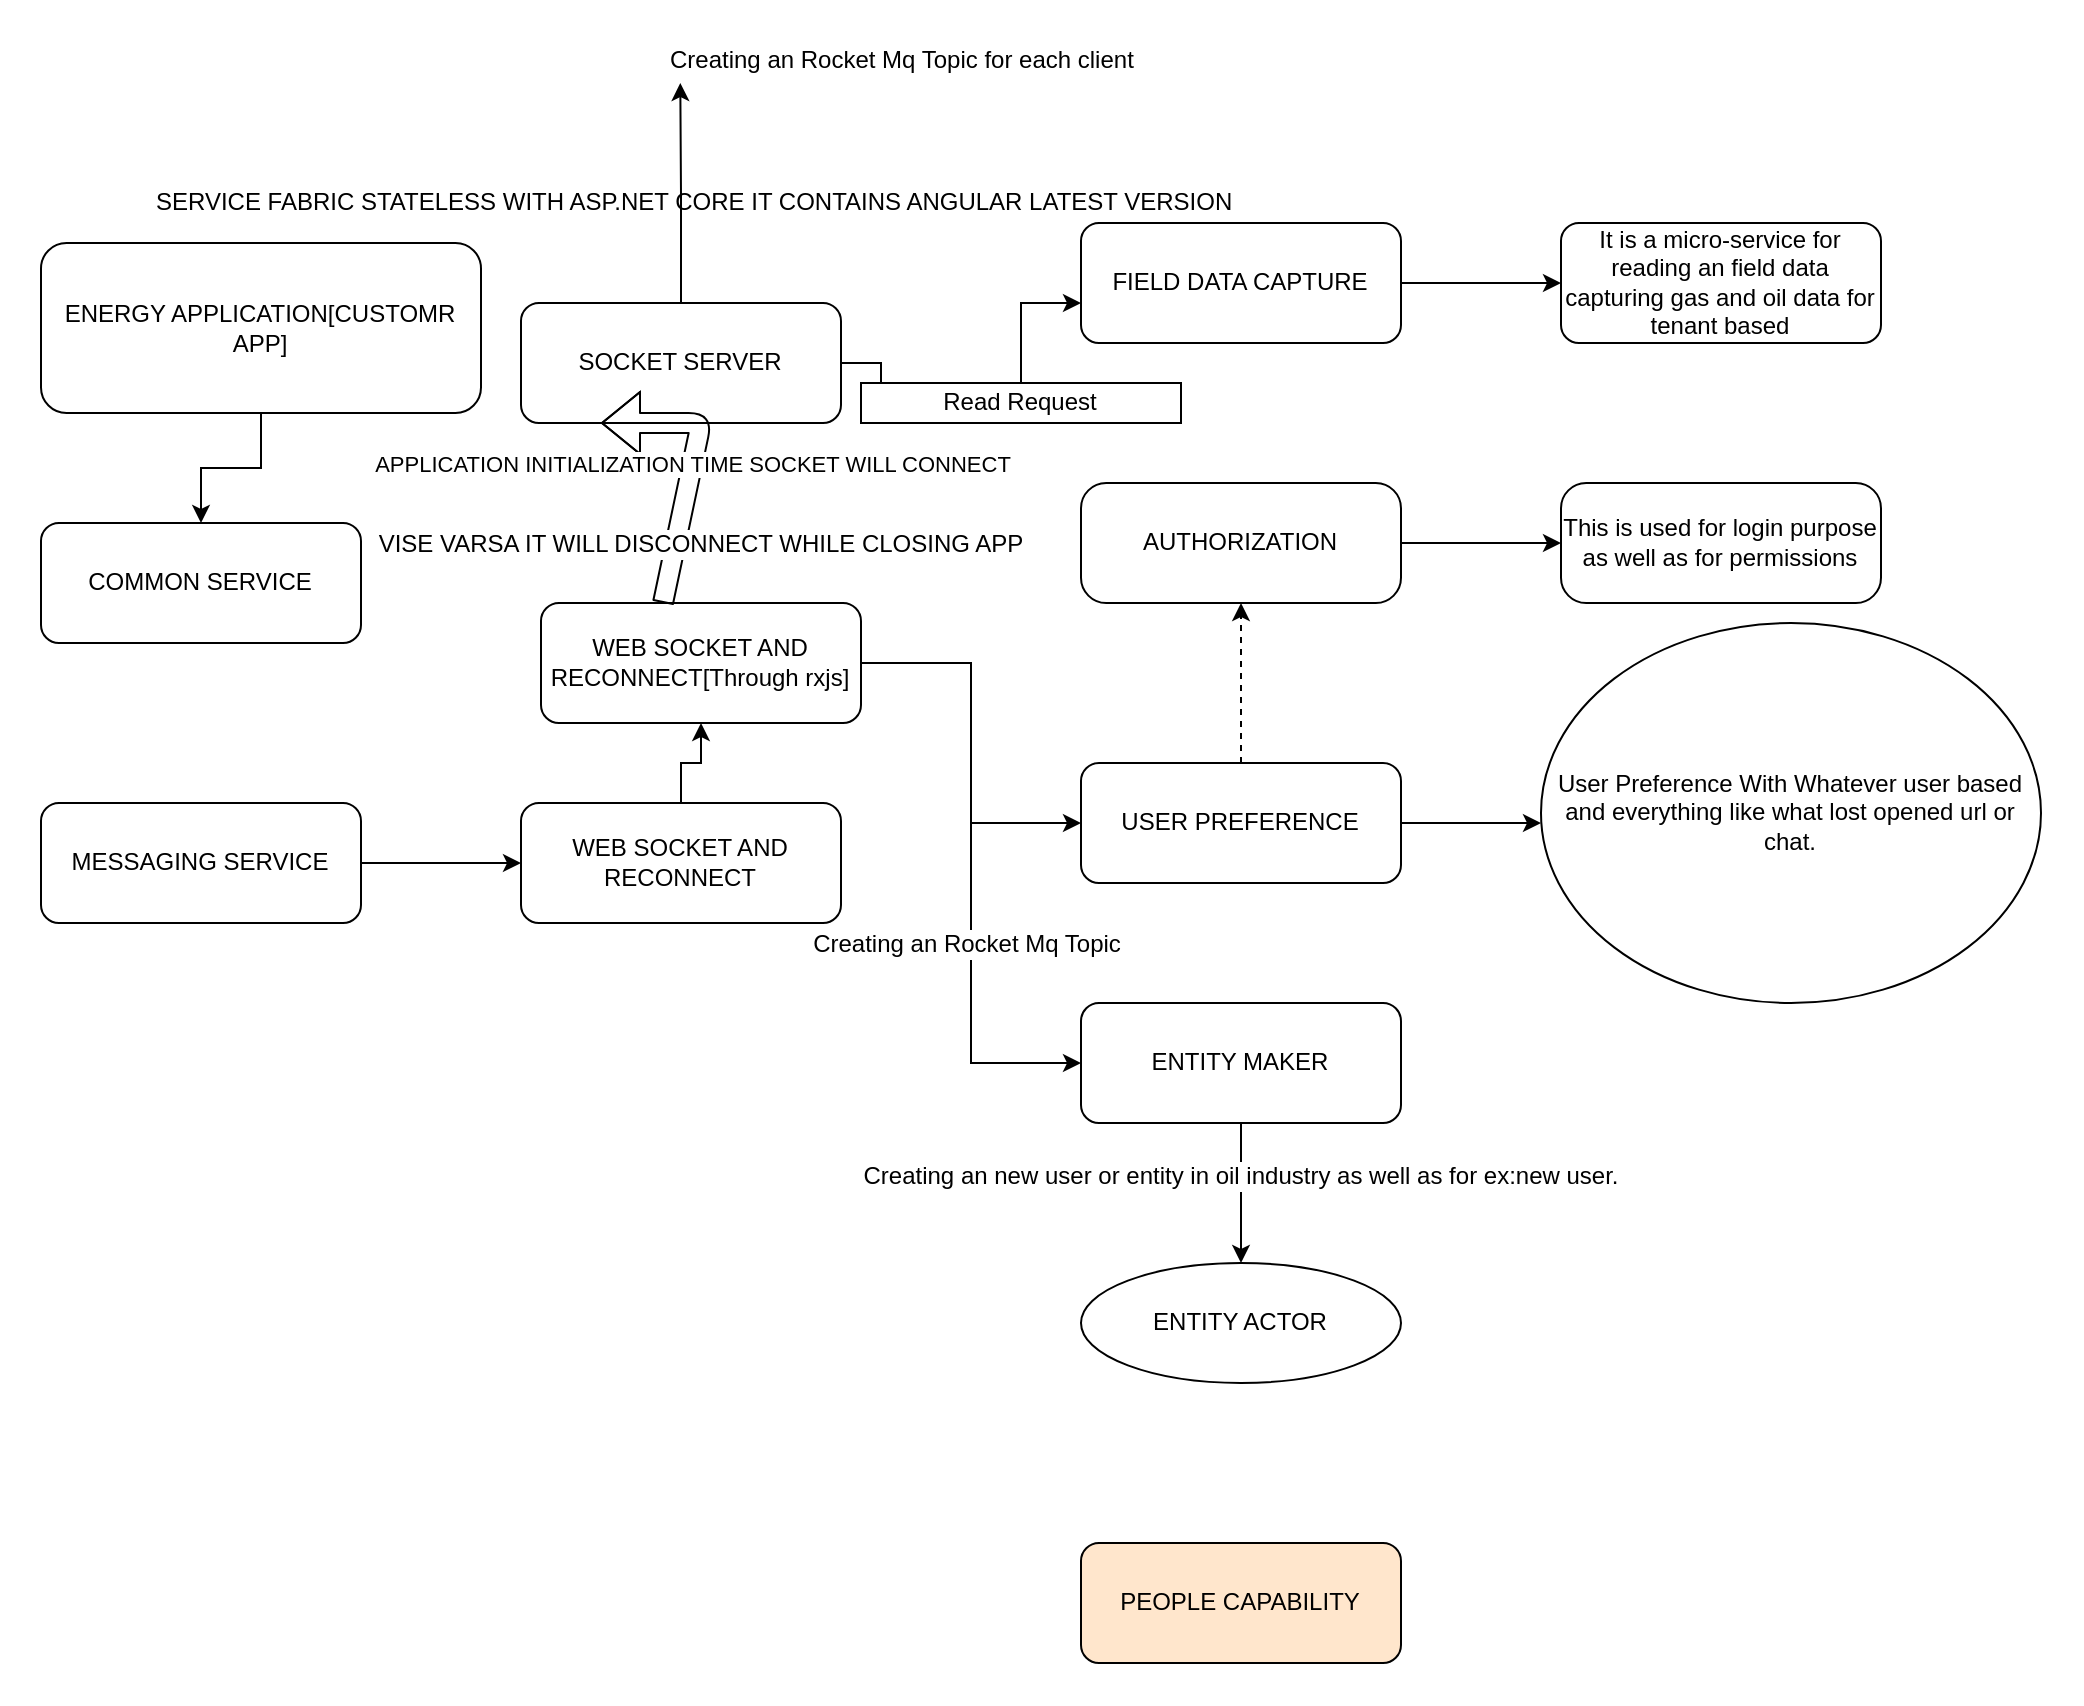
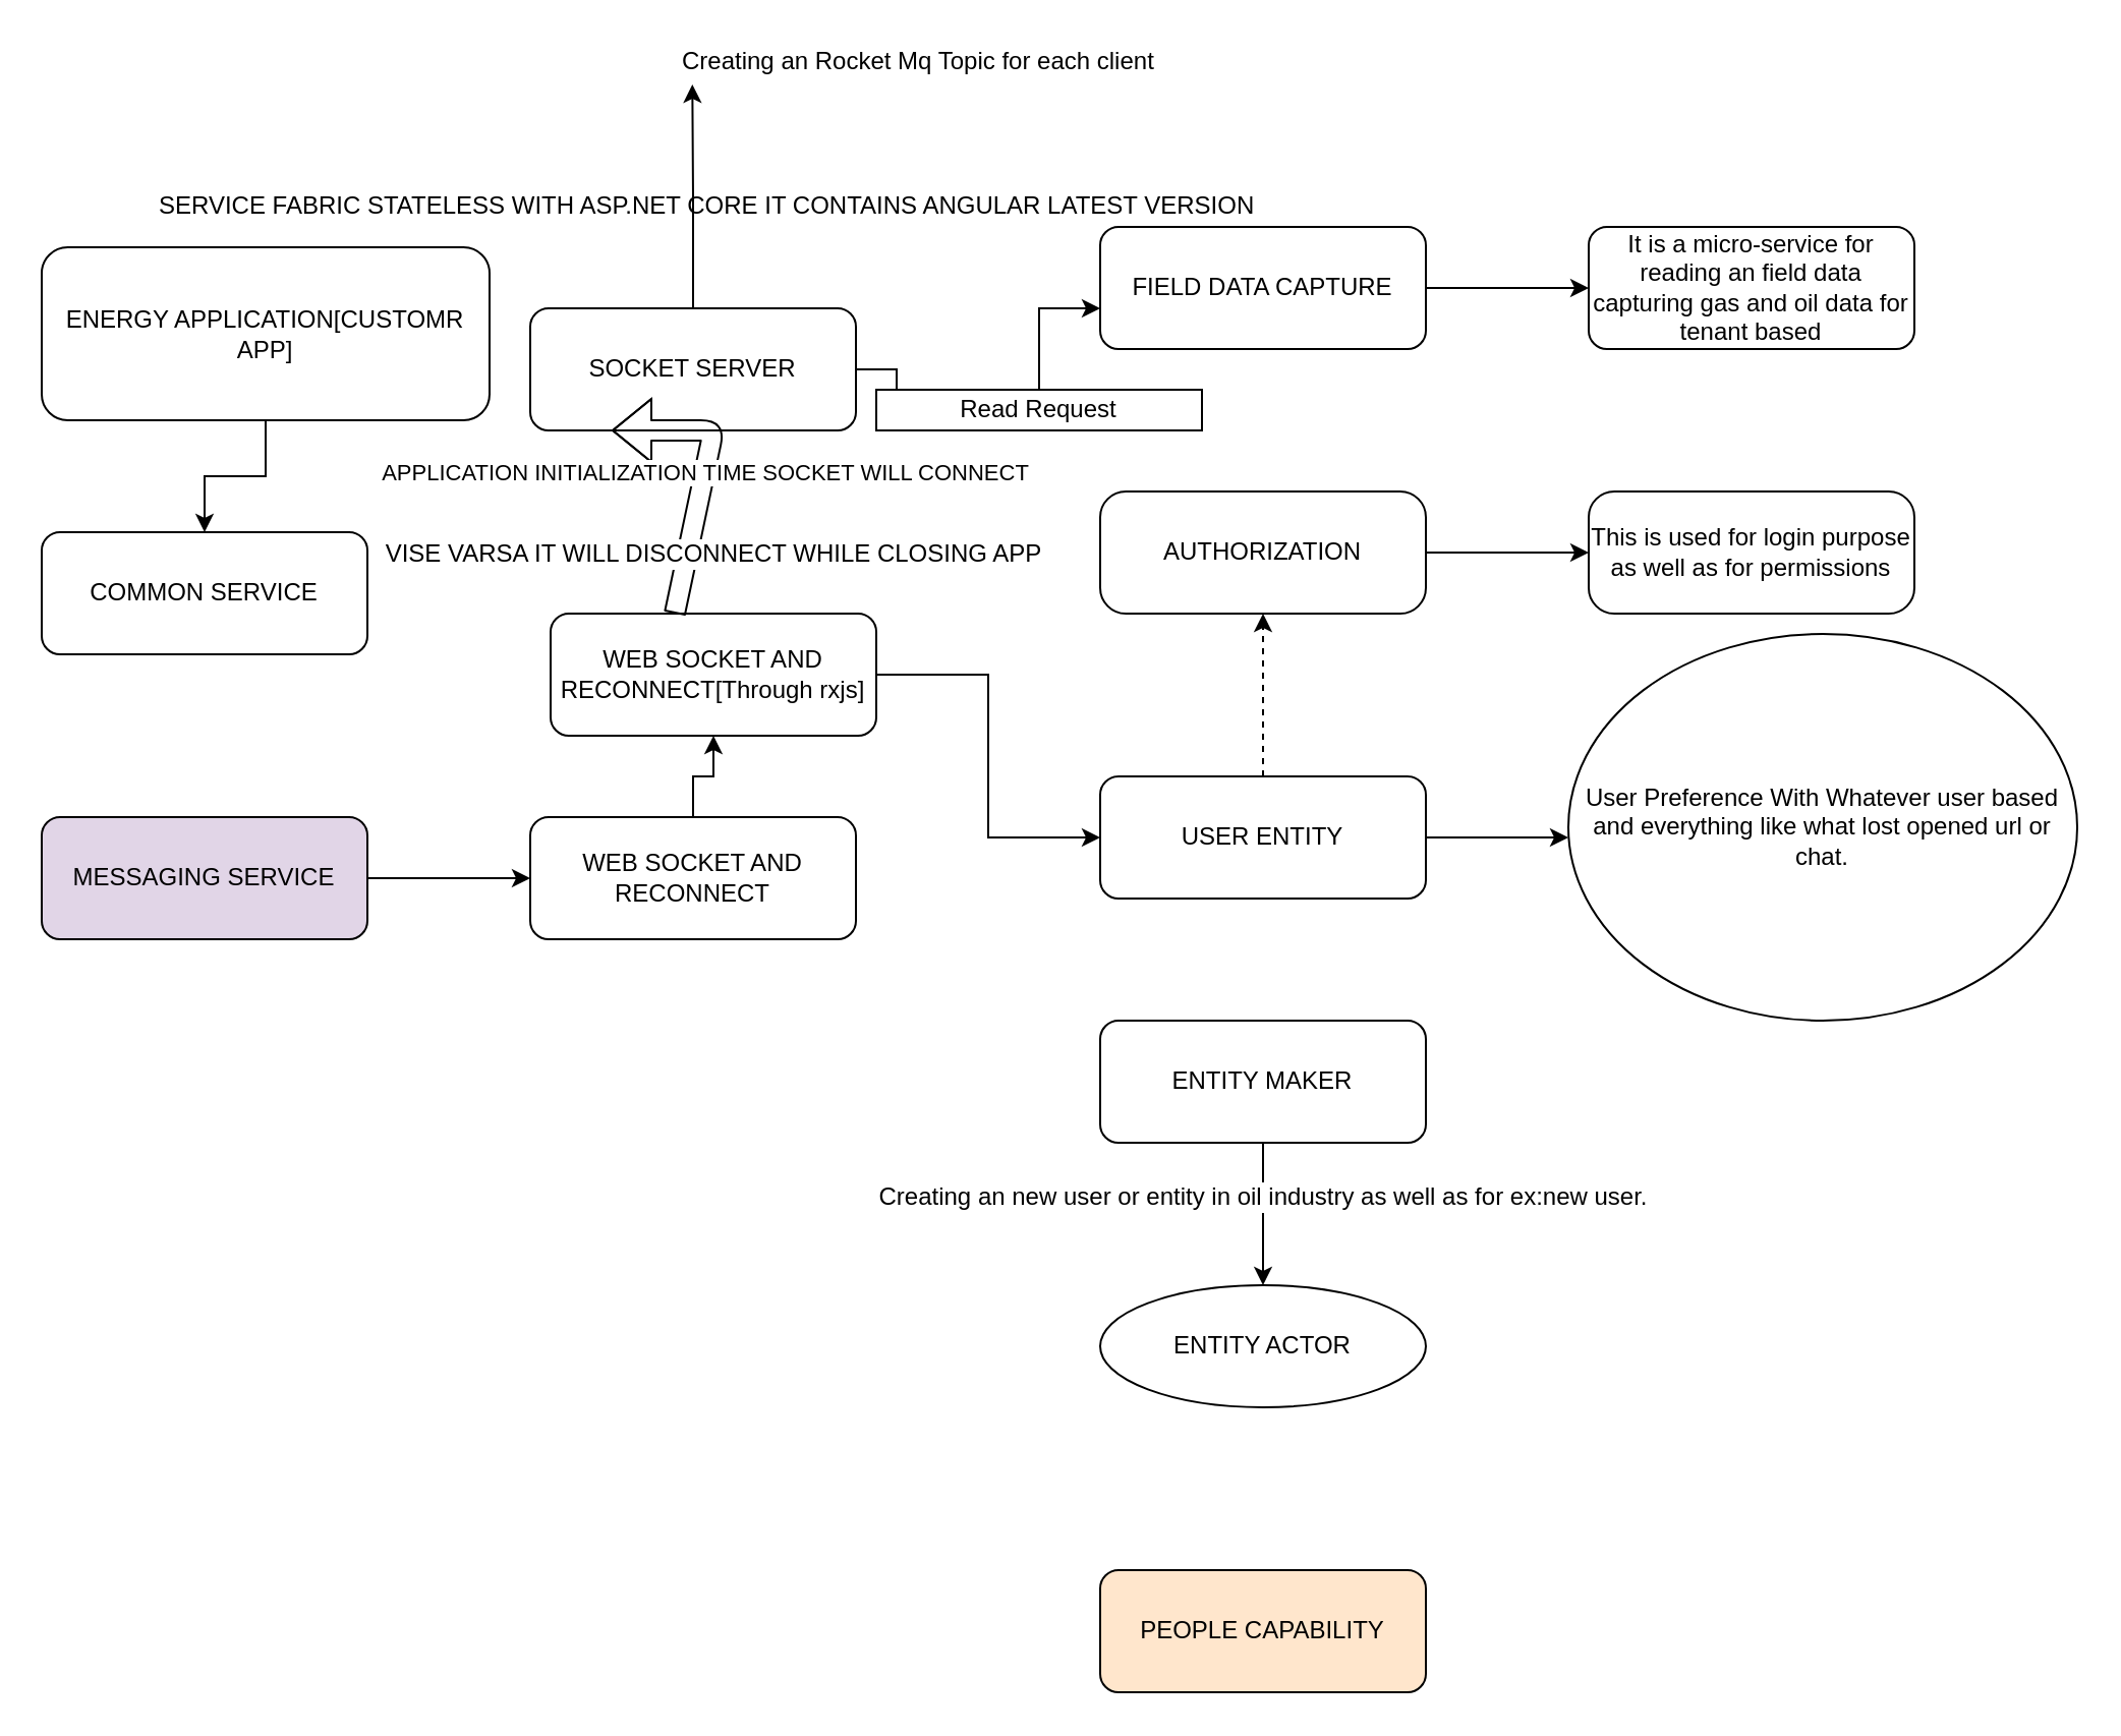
- <mxCell id="26" value="USER PREFERENCE" style="rounded=1;whiteSpace=wrap;html=1;" parent="1" vertex="1"><mxGeometry x="540" y="381" width="160" height="60" as="geometry" /></mxCell>
+ <mxCell id="26" value="USER ENTITY" style="rounded=1;whiteSpace=wrap;html=1;" parent="1" vertex="1"><mxGeometry x="540" y="381" width="160" height="60" as="geometry" /></mxCell>
- <mxCell id="6" value="MESSAGING SERVICE" style="rounded=1;whiteSpace=wrap;html=1;" parent="1" vertex="1"><mxGeometry x="20" y="401" width="160" height="60" as="geometry" /></mxCell>
+ <mxCell id="6" value="MESSAGING SERVICE" style="rounded=1;whiteSpace=wrap;html=1;fillColor=#e1d5e7;" parent="1" vertex="1"><mxGeometry x="20" y="401" width="160" height="60" as="geometry" /></mxCell>
- <mxCell id="10" style="edgeStyle=orthogonalEdgeStyle;rounded=0;orthogonalLoop=1;jettySize=auto;html=1;entryX=0;entryY=0.5;entryDx=0;entryDy=0;" edge="1" parent="1" source="12" target="29"><mxGeometry relative="1" as="geometry" /></mxCell>
- <mxCell id="11" value="Creating an Rocket Mq Topic" style="text;html=1;resizable=0;points=[];align=center;verticalAlign=middle;labelBackgroundColor=#ffffff;" vertex="1" connectable="0" parent="10"><mxGeometry x="0.257" y="-3" relative="1" as="geometry"><mxPoint as="offset" /></mxGeometry></mxCell>
